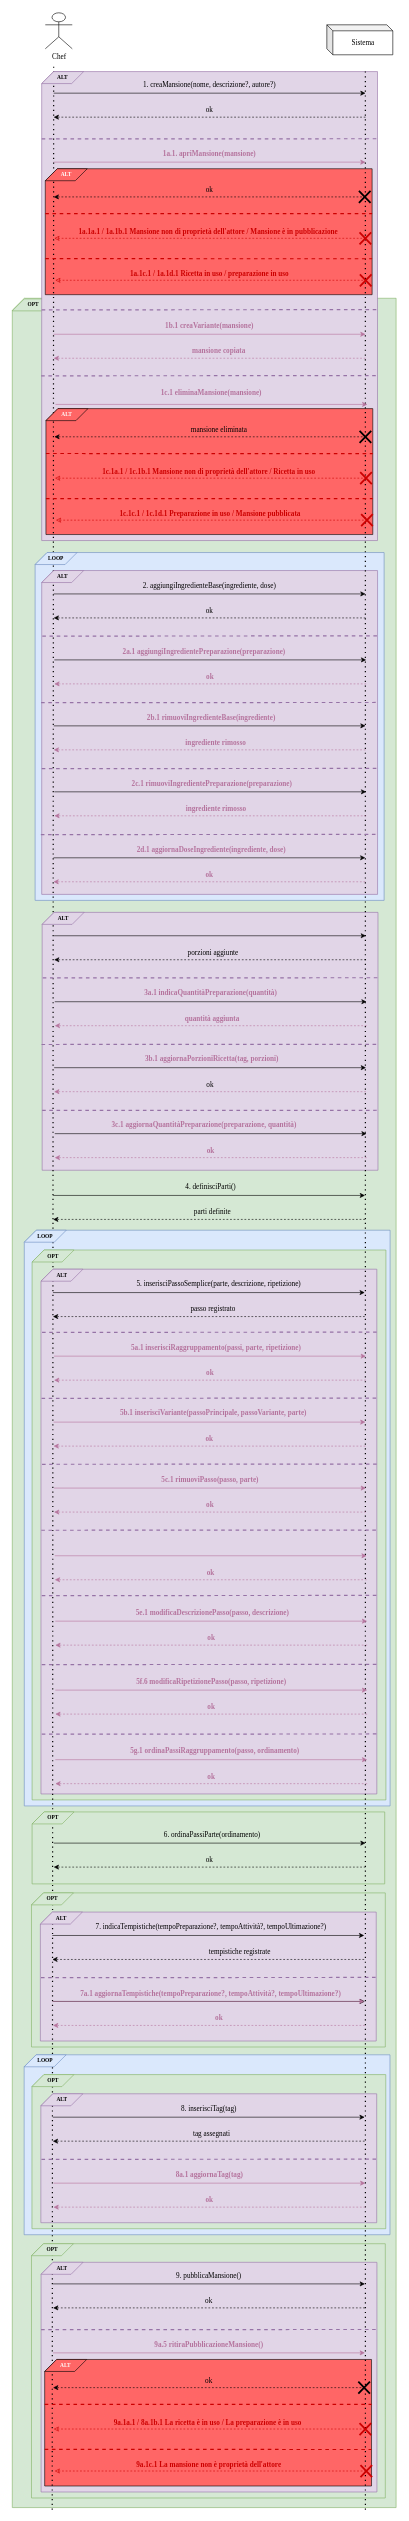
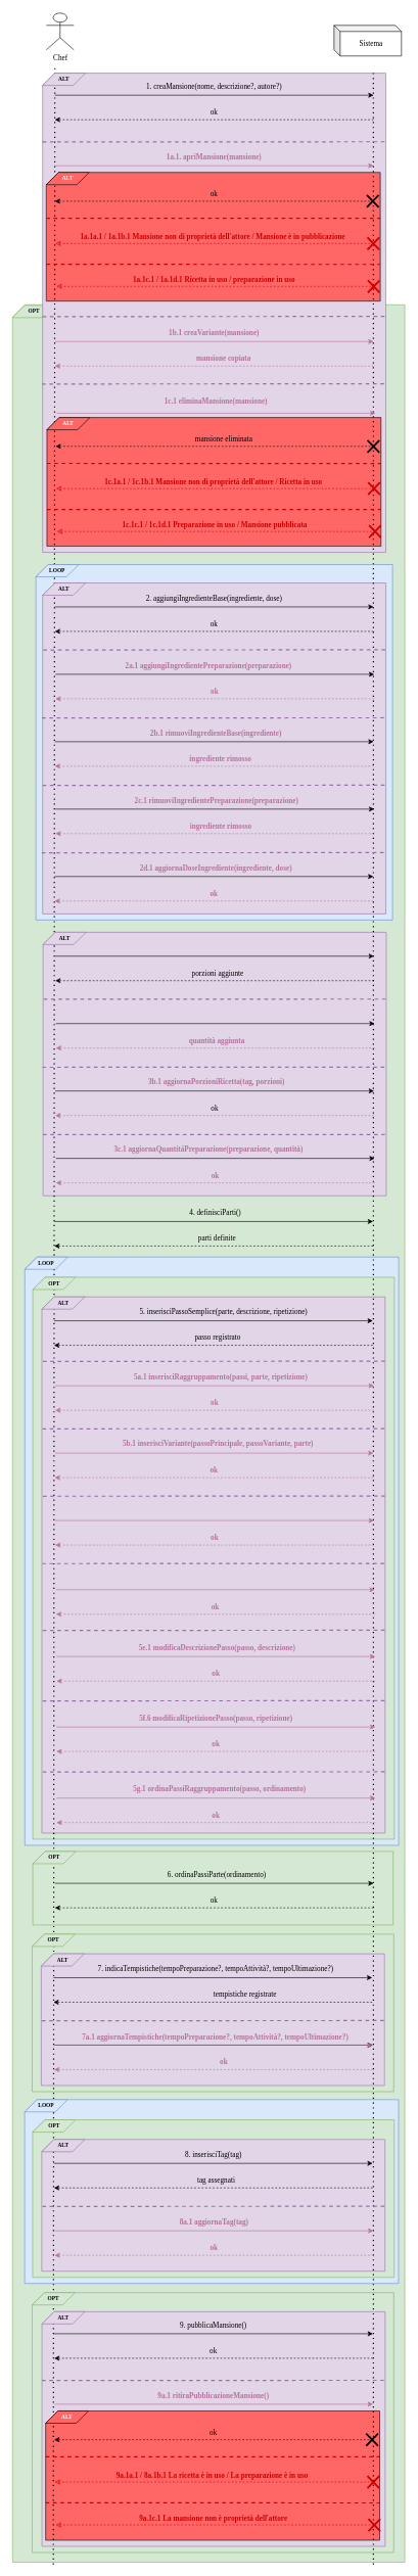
- <mxCell id="99" value="3a.1 indicaQuantitàPreparazione(quantità)" style="text;html=1;strokeColor=none;fillColor=none;align=center;verticalAlign=middle;whiteSpace=wrap;rounded=0;fontFamily=SF UI Text;fontColor=#B5739D;fontStyle=1" parent="1" vertex="1"><mxGeometry x="190.83" y="1640" width="320" height="30" as="geometry" /></mxCell>
- <mxCell id="122" value="5c.1 rimuoviPasso(passo, parte)" style="text;html=1;strokeColor=none;fillColor=none;align=center;verticalAlign=middle;whiteSpace=wrap;rounded=0;fontFamily=SF UI Text;fontColor=#B5739D;fontStyle=1" parent="1" vertex="1"><mxGeometry x="189.66" y="2451" width="320" height="30" as="geometry" /></mxCell>
- <mxCell id="157" value="9a.5 ritiraPubblicazioneMansione()" style="text;html=1;strokeColor=none;fillColor=none;align=center;verticalAlign=middle;whiteSpace=wrap;rounded=0;fontFamily=SF UI Text;fontColor=#B5739D;fontStyle=1" parent="1" vertex="1"><mxGeometry x="188" y="3893" width="320" height="30" as="geometry" /></mxCell>
+ <mxCell id="157" value="9a.1 ritiraPubblicazioneMansione()" style="text;html=1;strokeColor=none;fillColor=none;align=center;verticalAlign=middle;whiteSpace=wrap;rounded=0;fontFamily=SF UI Text;fontColor=#B5739D;fontStyle=1" parent="1" vertex="1"><mxGeometry x="188" y="3893" width="320" height="30" as="geometry" /></mxCell>
